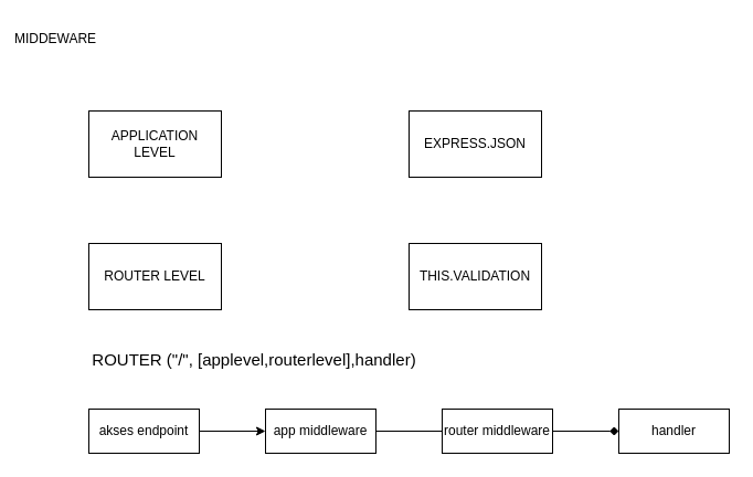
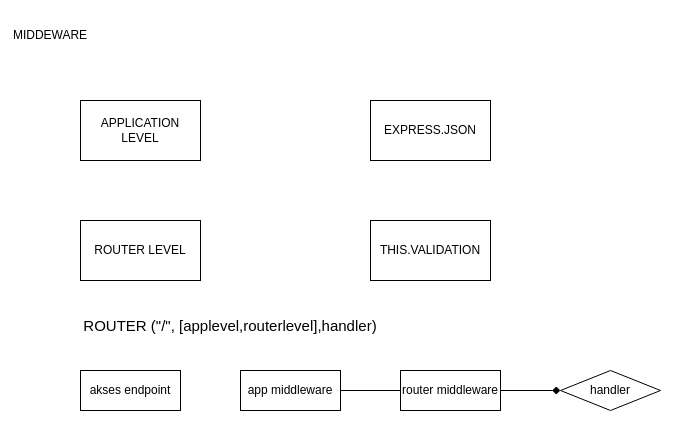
- <mxCell id="8" style="edgeStyle=orthogonalEdgeStyle;rounded=0;orthogonalLoop=1;jettySize=auto;html=1;exitX=1;exitY=0.5;exitDx=0;exitDy=0;entryX=0;entryY=0.5;entryDx=0;entryDy=0;" edge="1" parent="1" source="9" target="11"><mxGeometry relative="1" as="geometry" /></mxCell>
- <mxCell id="14" value="handler" style="rounded=0;whiteSpace=wrap;html=1;" vertex="1" parent="1"><mxGeometry x="560" y="370" width="100" height="40" as="geometry" /></mxCell>
+ <mxCell id="14" value="handler" style="rhombus;whiteSpace=wrap;html=1;" vertex="1" parent="1"><mxGeometry x="560" y="370" width="100" height="40" as="geometry" /></mxCell>
